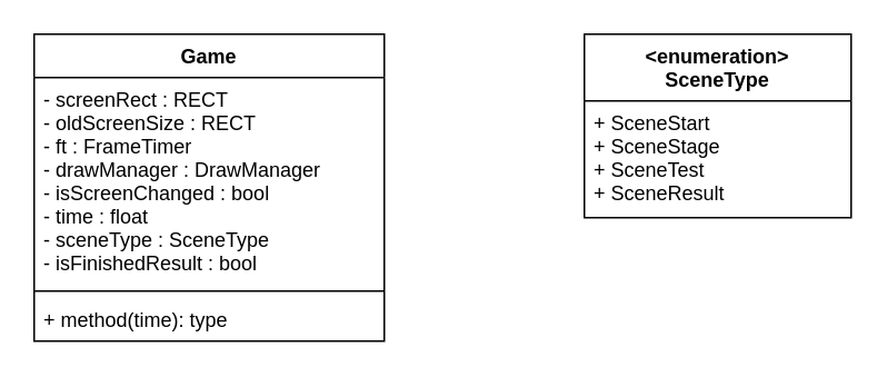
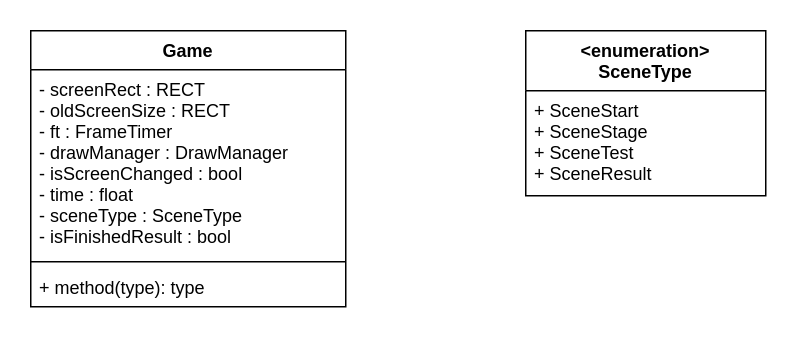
- <mxCell id="5" value="+ method(time): type" style="text;strokeColor=none;fillColor=none;align=left;verticalAlign=top;spacingLeft=4;spacingRight=4;overflow=hidden;rotatable=0;points=[[0,0.5],[1,0.5]];portConstraint=eastwest;" vertex="1" parent="2"><mxGeometry y="158" width="210" height="26" as="geometry" /></mxCell>
+ <mxCell id="5" value="+ method(type): type" style="text;strokeColor=none;fillColor=none;align=left;verticalAlign=top;spacingLeft=4;spacingRight=4;overflow=hidden;rotatable=0;points=[[0,0.5],[1,0.5]];portConstraint=eastwest;" vertex="1" parent="2"><mxGeometry y="158" width="210" height="26" as="geometry" /></mxCell>
